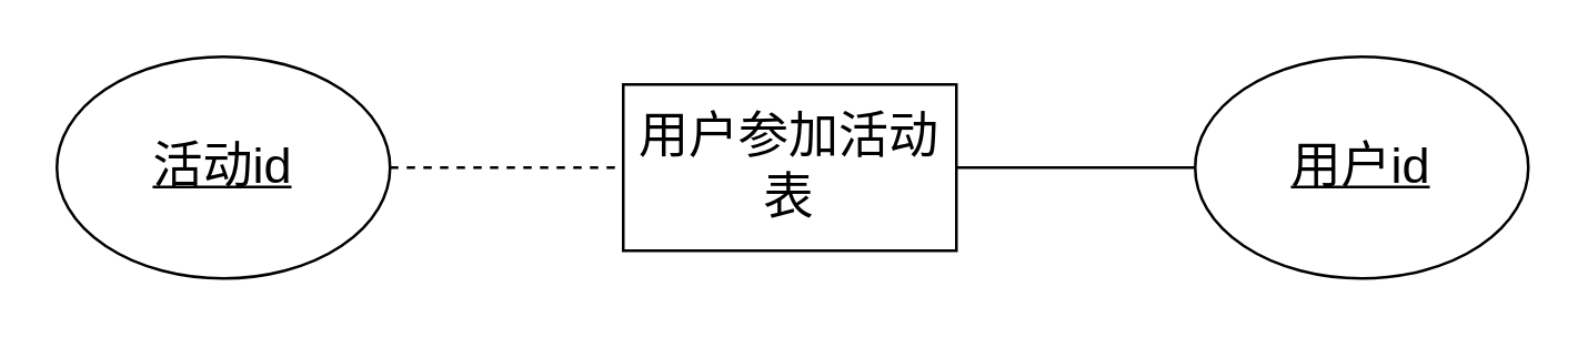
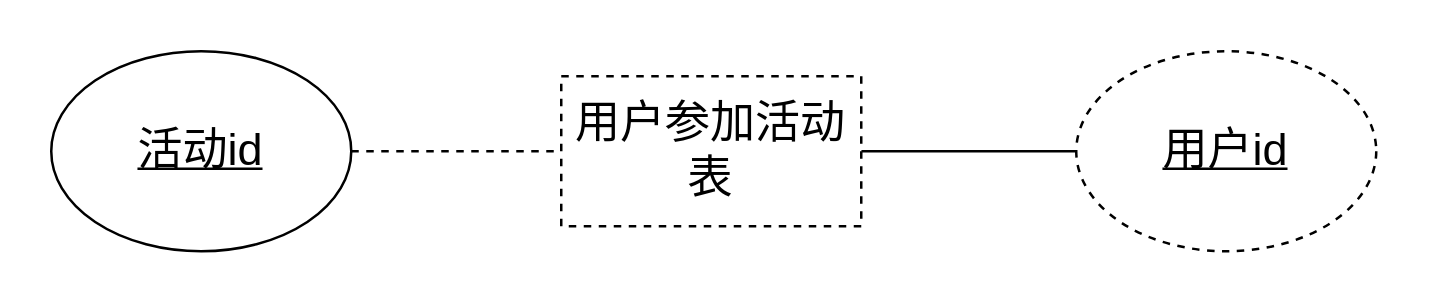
- <mxCell id="3" value="用户参加活动表" style="rounded=0;whiteSpace=wrap;html=1;fontSize=18;" vertex="1" parent="1"><mxGeometry x="224" y="30" width="120" height="60" as="geometry" /></mxCell>
+ <mxCell id="3" value="用户参加活动表" style="rounded=0;whiteSpace=wrap;html=1;fontSize=18;dashed=1;" vertex="1" parent="1"><mxGeometry x="224" y="30" width="120" height="60" as="geometry" /></mxCell>
- <mxCell id="6" value="&lt;u&gt;用户id&lt;/u&gt;" style="ellipse;whiteSpace=wrap;html=1;fontSize=18;" vertex="1" parent="1"><mxGeometry x="430" y="20" width="120" height="80" as="geometry" /></mxCell>
+ <mxCell id="6" value="&lt;u&gt;用户id&lt;/u&gt;" style="ellipse;whiteSpace=wrap;html=1;fontSize=18;dashed=1;" vertex="1" parent="1"><mxGeometry x="430" y="20" width="120" height="80" as="geometry" /></mxCell>
